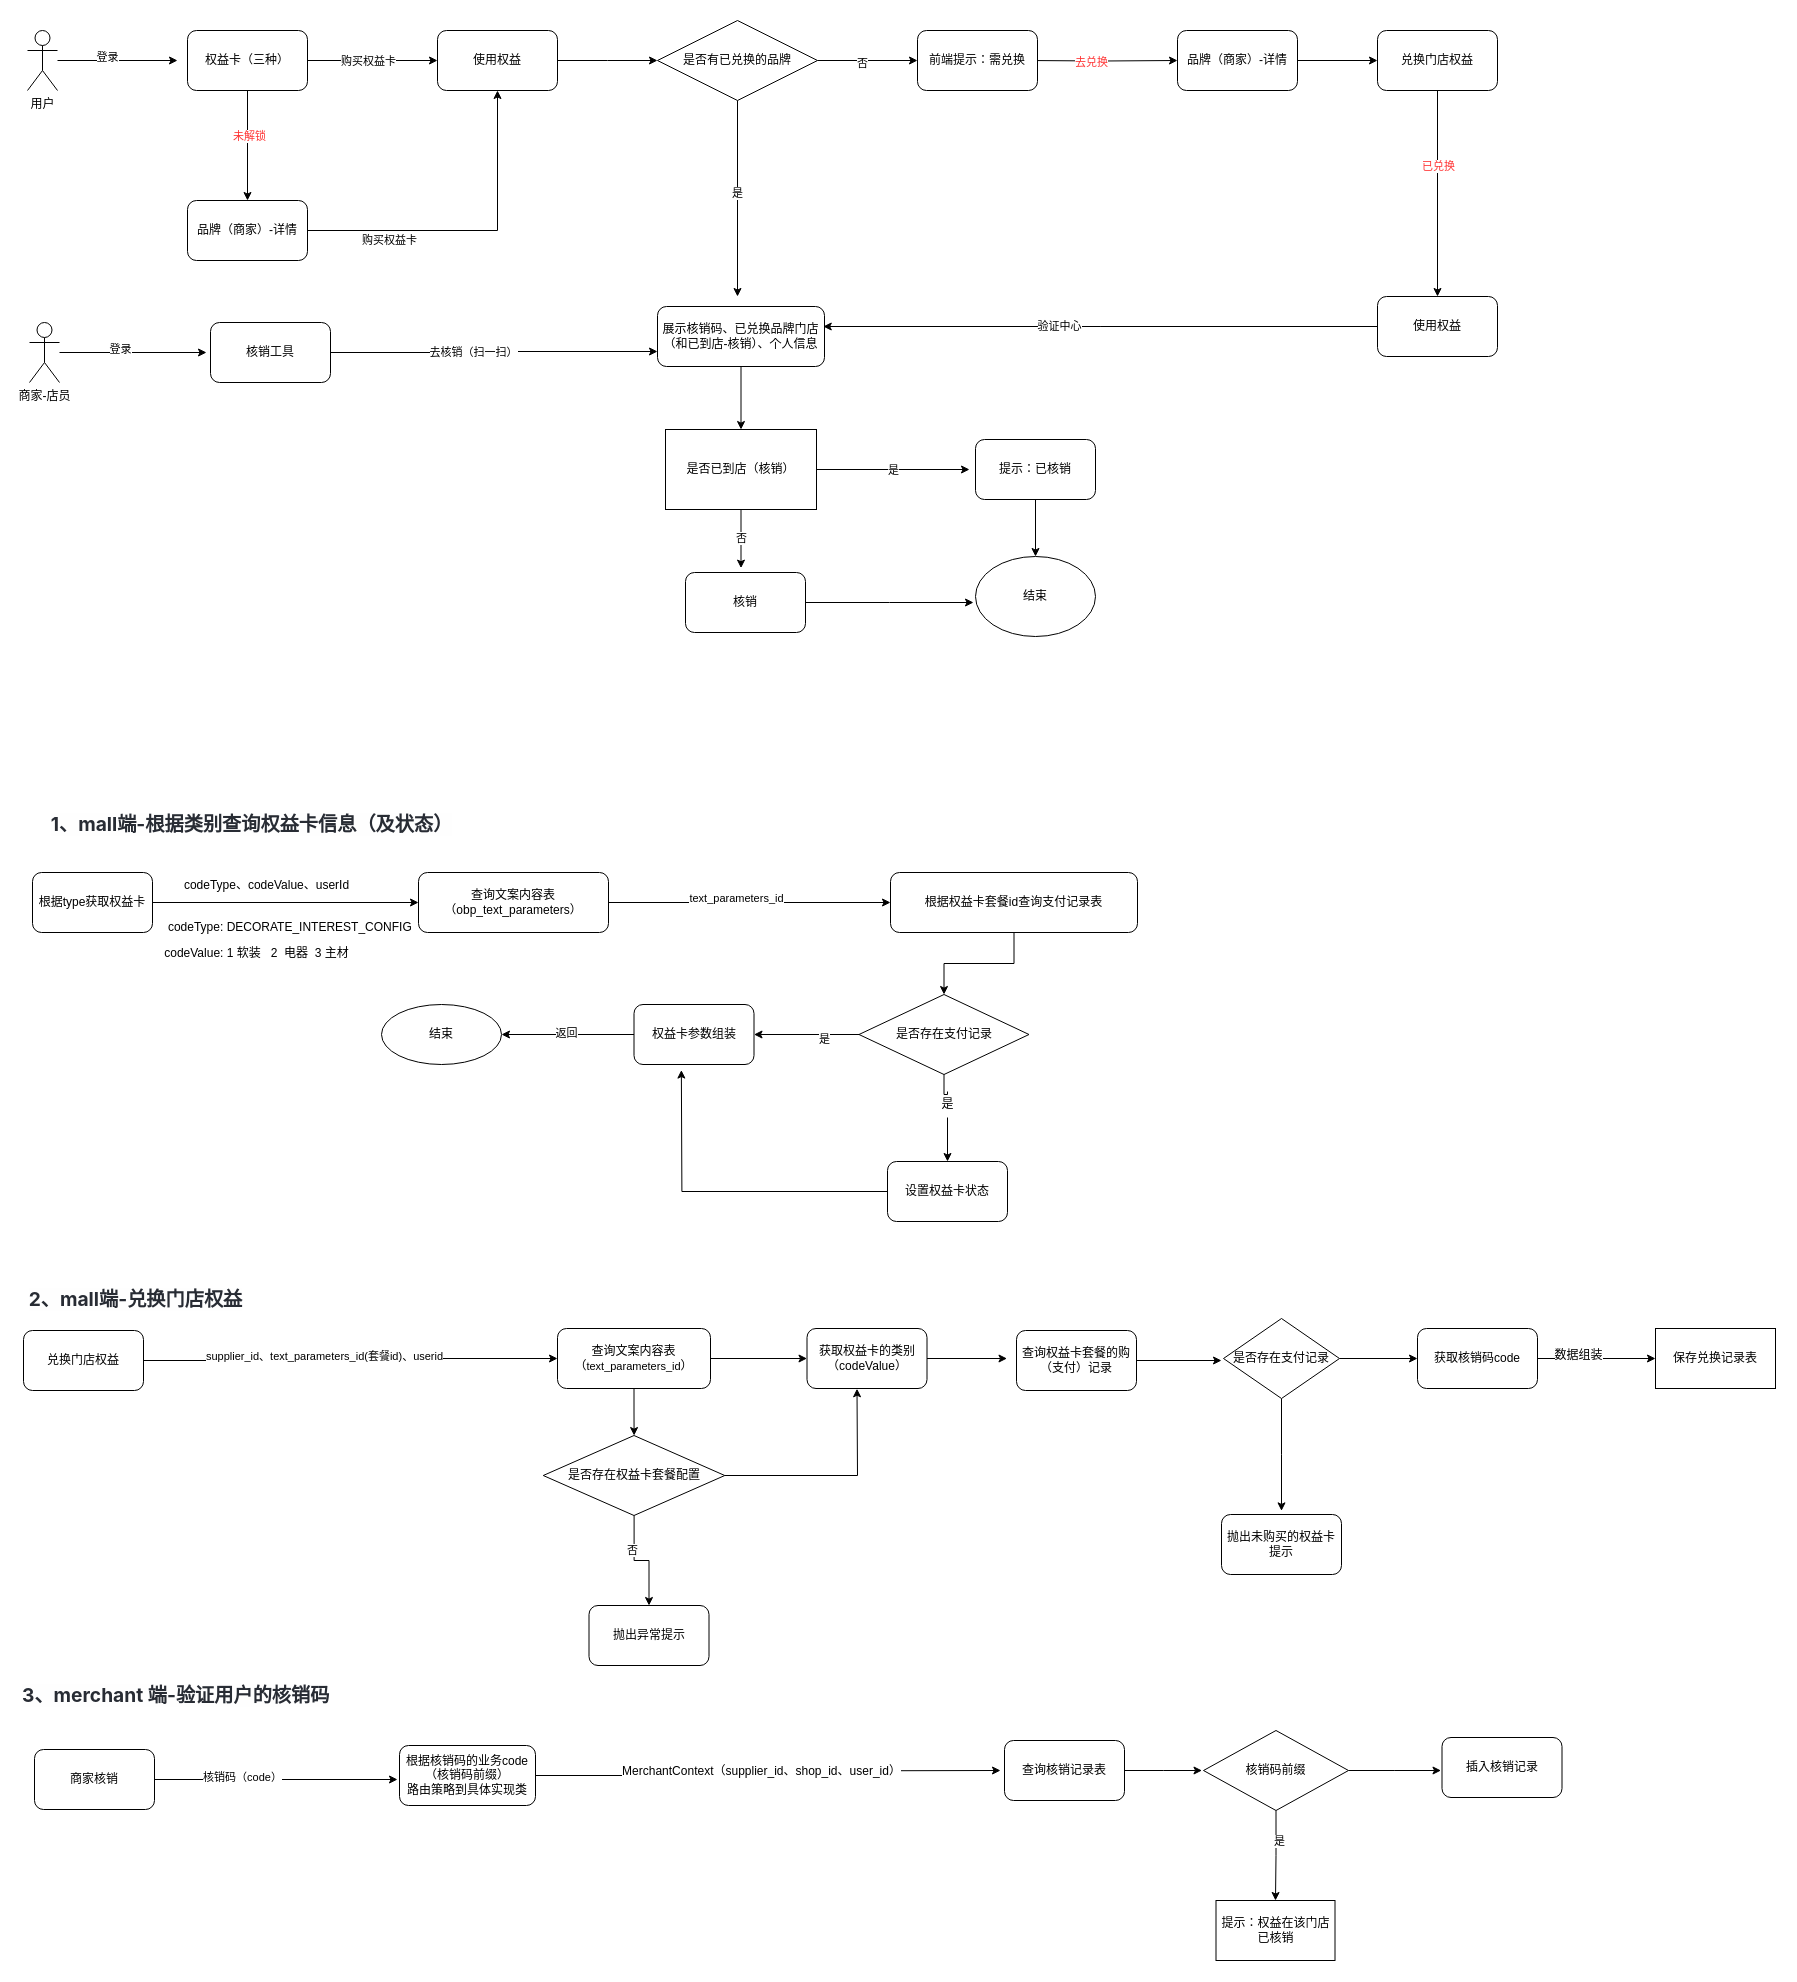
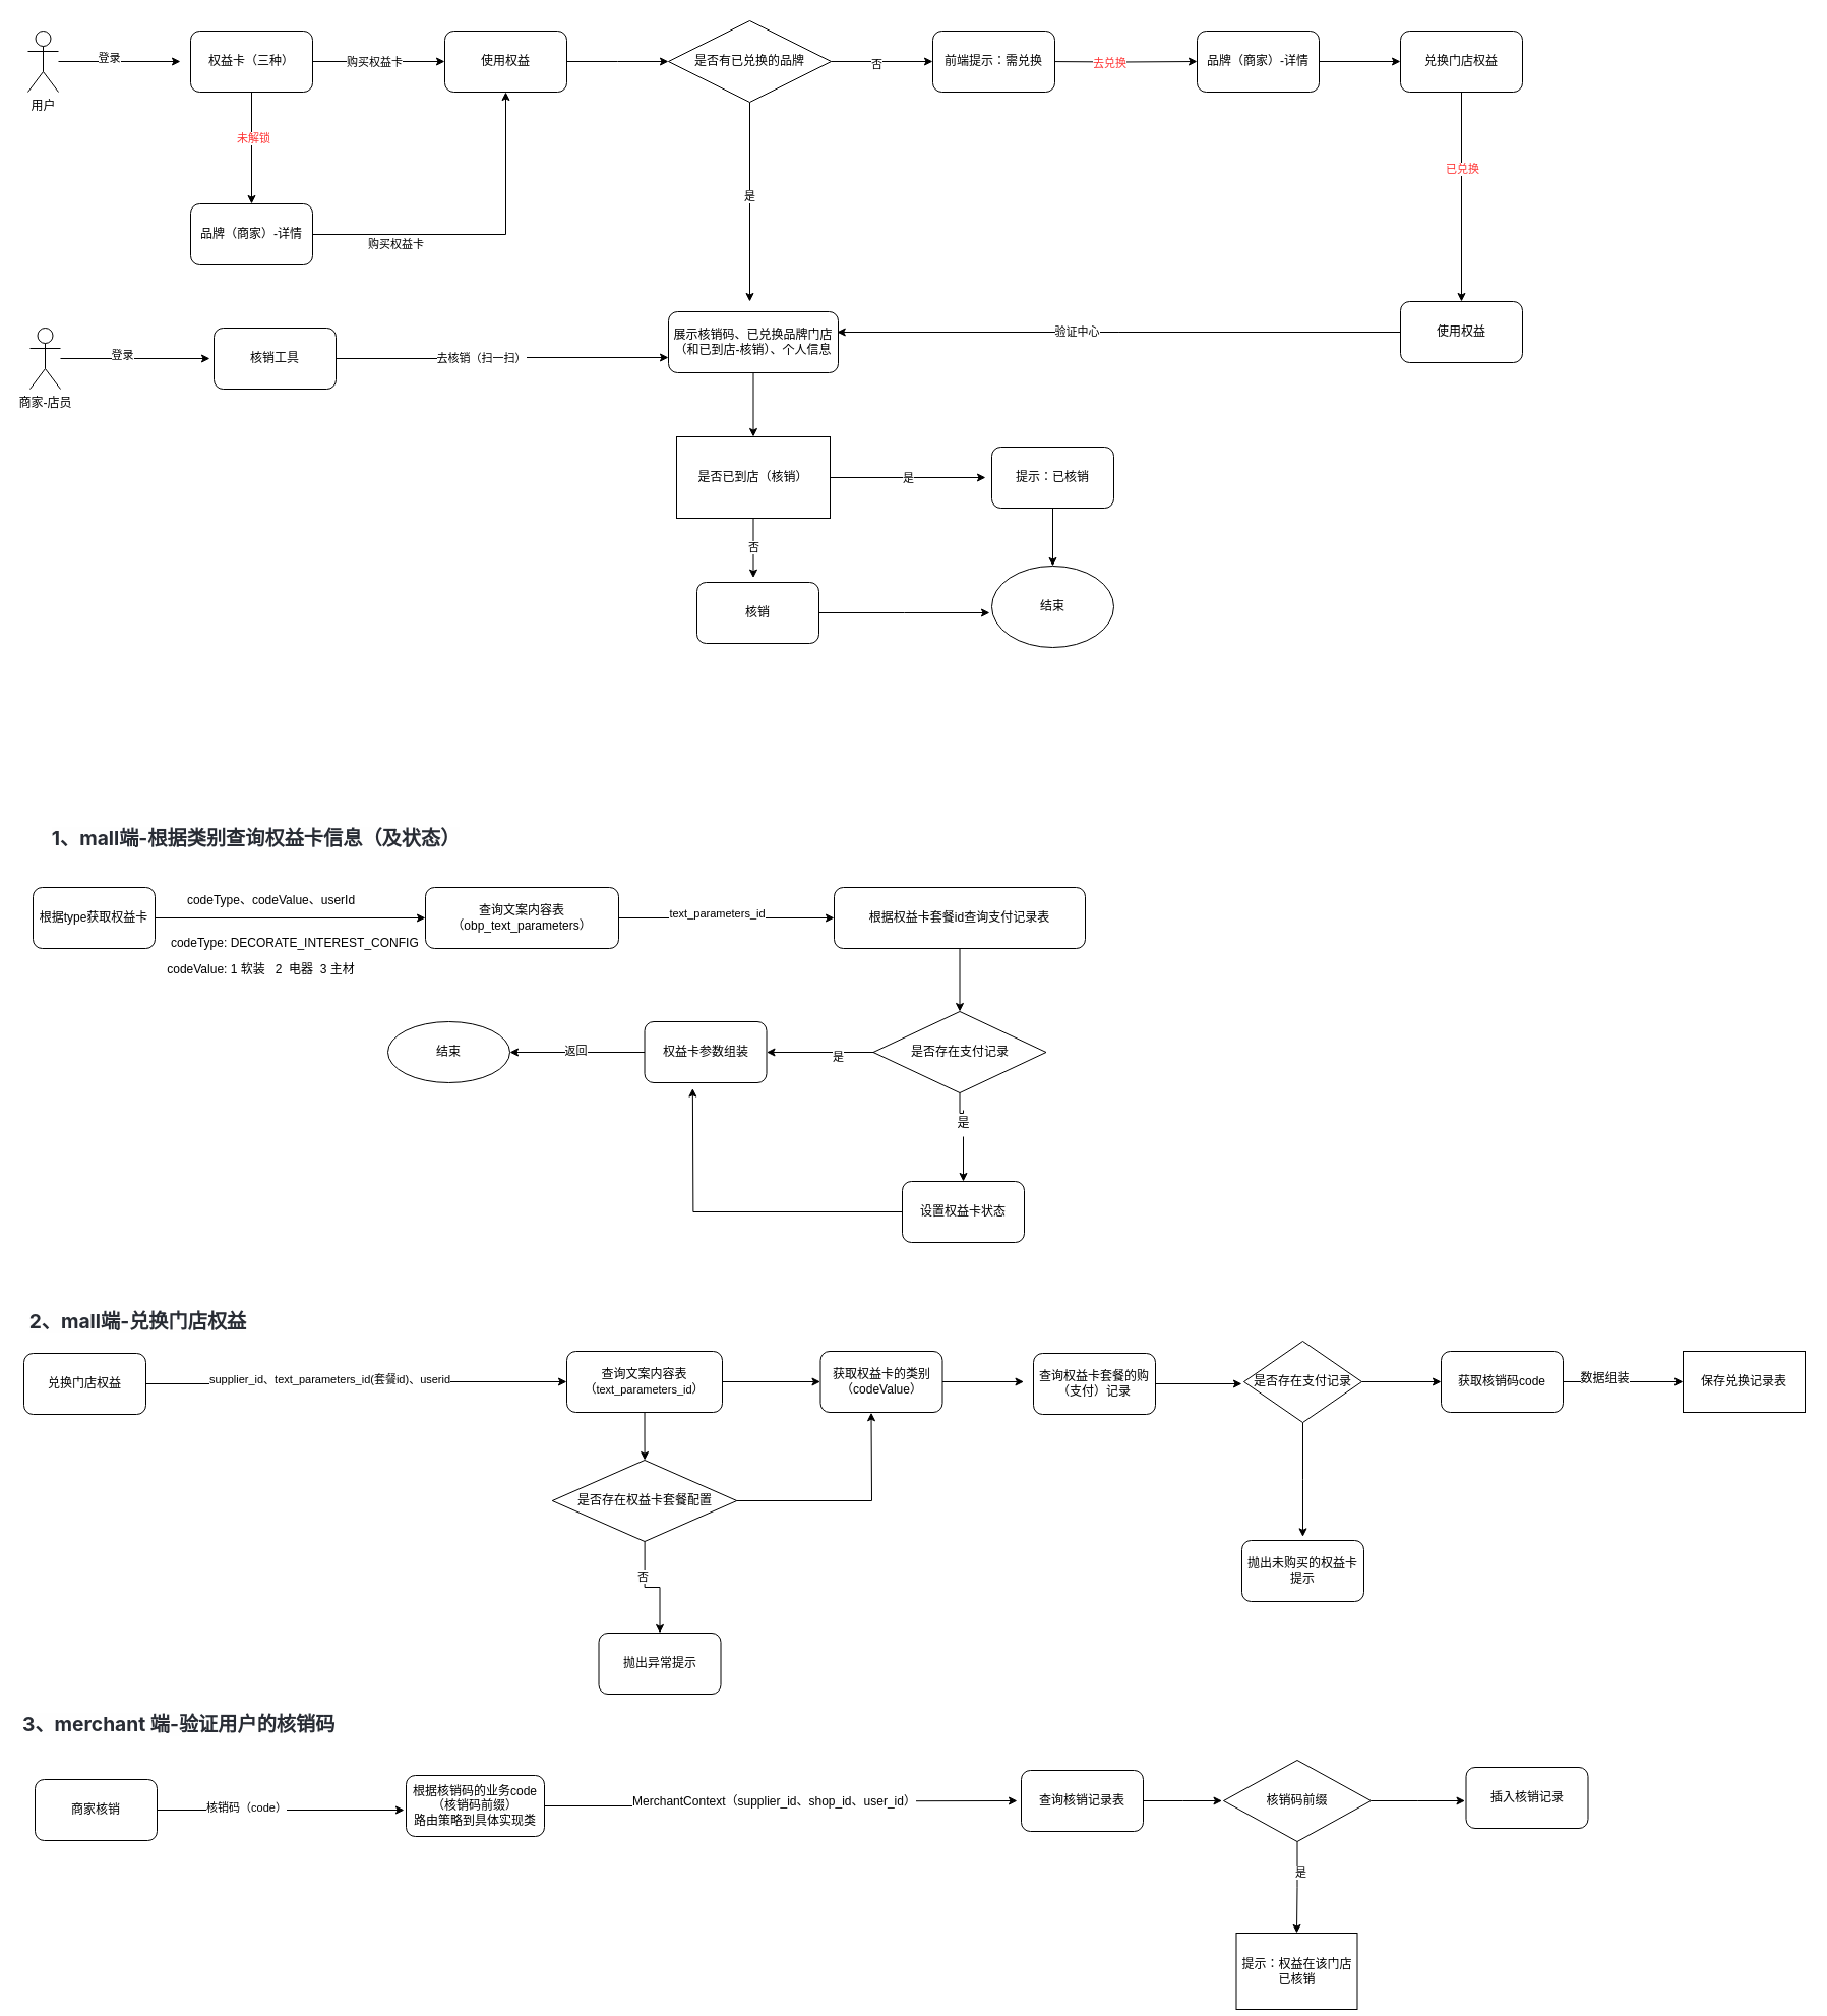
- <mxCell id="54" value="根据权益卡套餐id查询支付记录表" style="whiteSpace=wrap;html=1;fontColor=#000000;rounded=1;" vertex="1" parent="1"><mxGeometry x="890" y="872" width="247" height="60" as="geometry" /></mxCell>
+ <mxCell id="54" value="根据权益卡套餐id查询支付记录表" style="whiteSpace=wrap;html=1;fontColor=#000000;rounded=1;" vertex="1" parent="1"><mxGeometry x="820" y="872" width="247" height="60" as="geometry" /></mxCell>
- <mxCell id="95" value="提示：权益在该门店已核销" style="whiteSpace=wrap;html=1;fontColor=#000000;" vertex="1" parent="1"><mxGeometry x="1215.5" y="1900" width="119" height="60" as="geometry" /></mxCell>
+ <mxCell id="95" value="提示：权益在该门店已核销" style="whiteSpace=wrap;html=1;fontColor=#000000;" vertex="1" parent="1"><mxGeometry x="1215.5" y="1900" width="119" height="75" as="geometry" /></mxCell>
